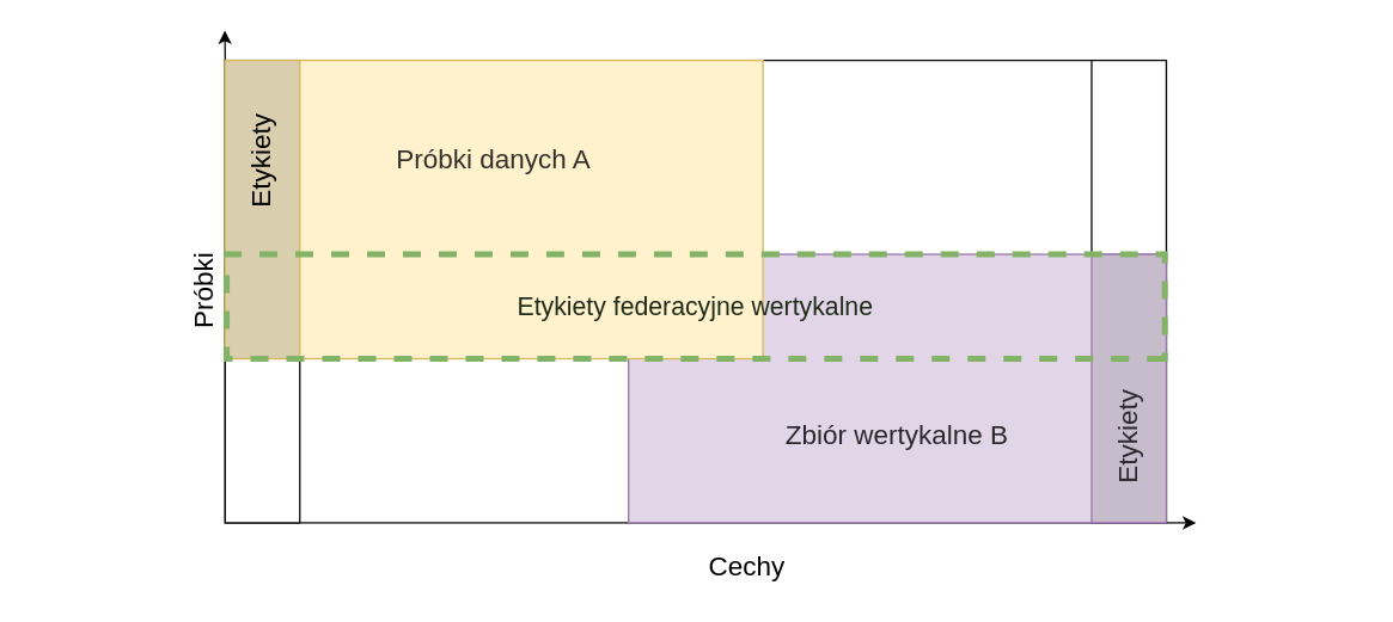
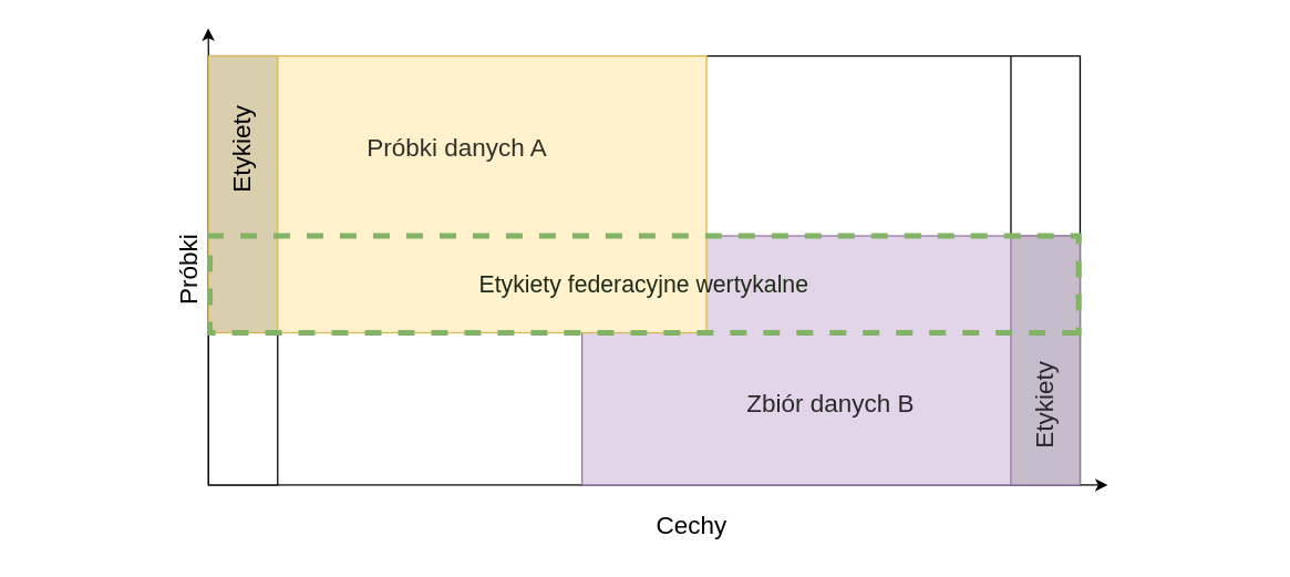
- <mxCell id="5" value="&lt;font style=&quot;font-size: 18px&quot; color=&quot;#2a282b&quot;&gt;&lt;br&gt;&lt;br&gt;&lt;br&gt;Zbiór wertykalne B&lt;/font&gt;" style="rounded=0;whiteSpace=wrap;html=1;fillColor=#E1D5E7;strokeColor=#9673A6;fontSize=17;" vertex="1" parent="1"><mxGeometry x="420" y="170" width="360" height="180" as="geometry" /></mxCell>
+ <mxCell id="5" value="&lt;font style=&quot;font-size: 18px&quot; color=&quot;#2a282b&quot;&gt;&lt;br&gt;&lt;br&gt;&lt;br&gt;Zbiór danych B&lt;/font&gt;" style="rounded=0;whiteSpace=wrap;html=1;fillColor=#E1D5E7;strokeColor=#9673A6;fontSize=17;" vertex="1" parent="1"><mxGeometry x="420" y="170" width="360" height="180" as="geometry" /></mxCell>
